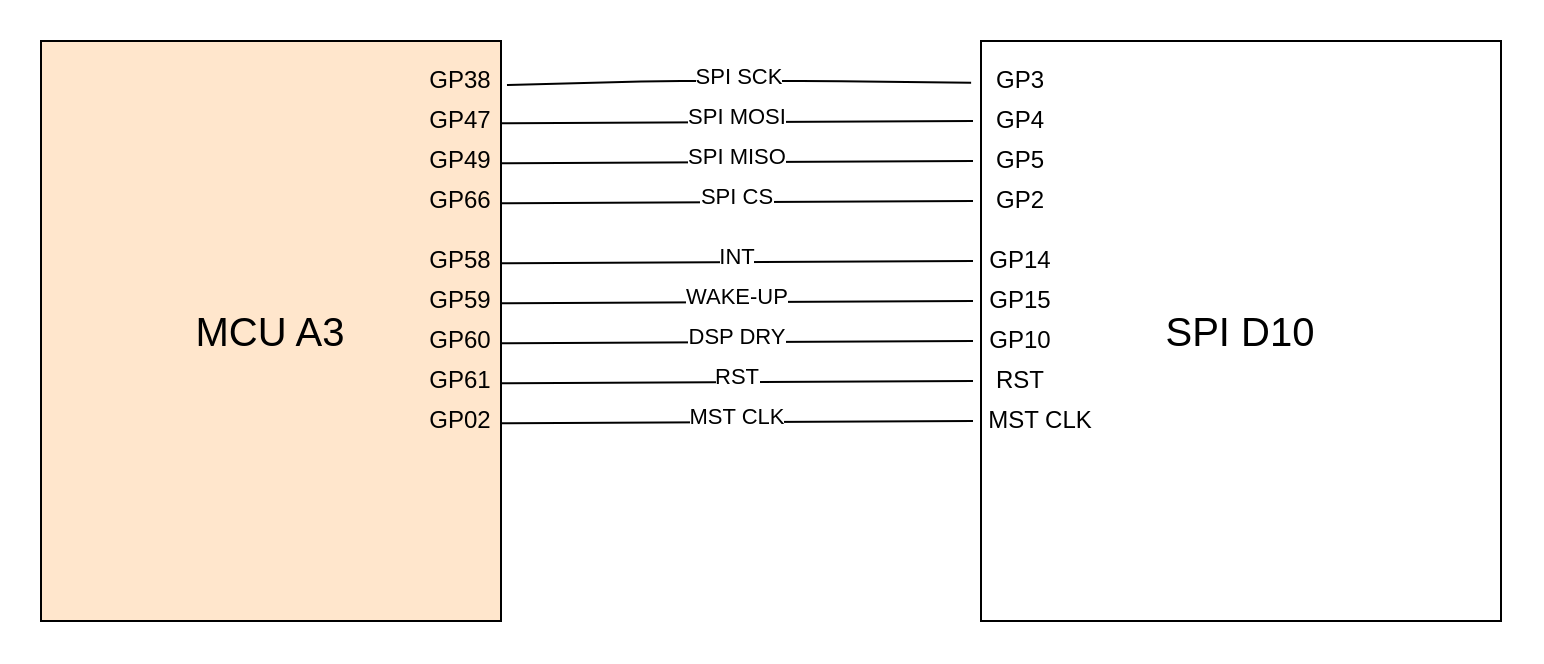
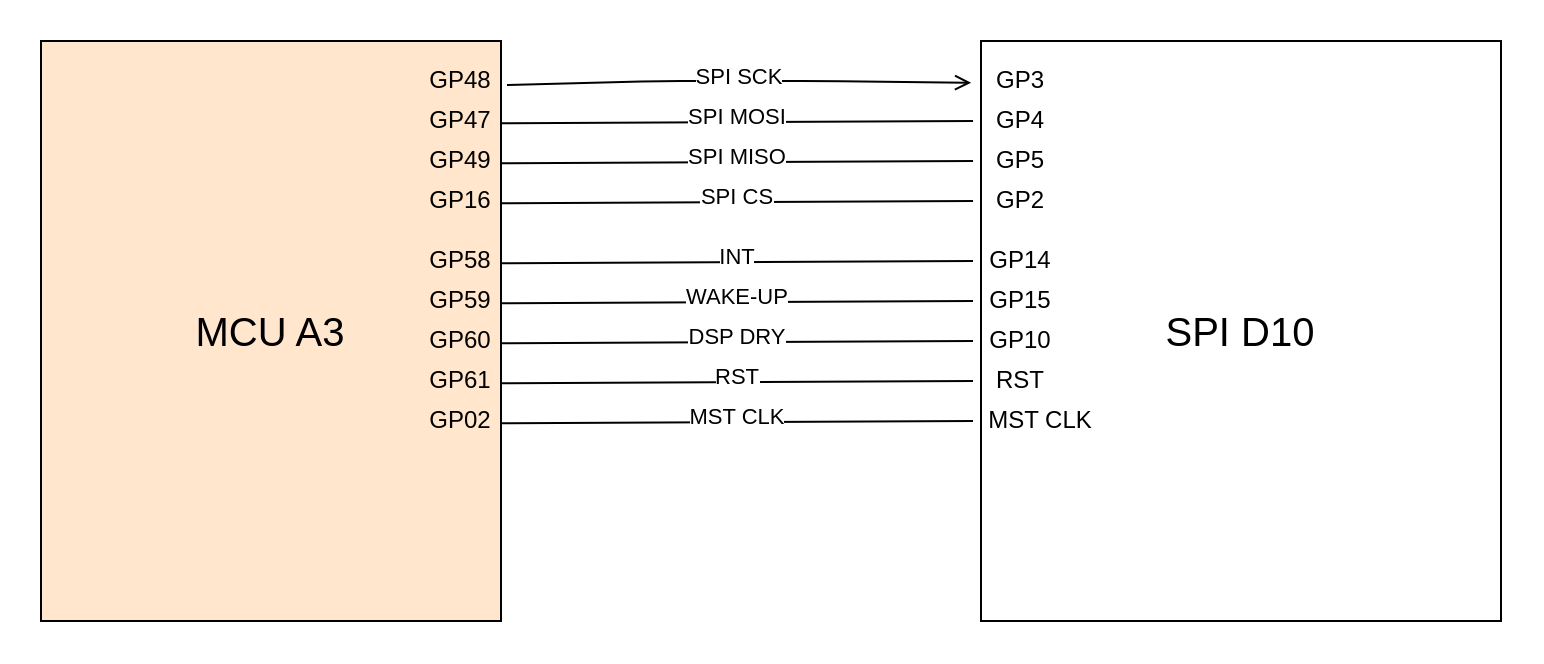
- <mxCell id="22" value="GP38" style="text;html=1;strokeColor=none;fillColor=none;align=center;verticalAlign=middle;whiteSpace=wrap;rounded=0;" vertex="1" parent="1"><mxGeometry x="210" y="30" width="40" height="20" as="geometry" /></mxCell>
+ <mxCell id="22" value="GP48" style="text;html=1;strokeColor=none;fillColor=none;align=center;verticalAlign=middle;whiteSpace=wrap;rounded=0;" vertex="1" parent="1"><mxGeometry x="210" y="30" width="40" height="20" as="geometry" /></mxCell>
- <mxCell id="4" value="" style="endArrow=none;html=1;exitX=1.013;exitY=0.076;exitDx=0;exitDy=0;exitPerimeter=0;entryX=-0.019;entryY=0.072;entryDx=0;entryDy=0;entryPerimeter=0;" edge="1" parent="1" source="2" target="3"><mxGeometry width="50" height="50" relative="1" as="geometry"><mxPoint x="270" y="47" as="sourcePoint" /><mxPoint x="460" y="40" as="targetPoint" /><Array as="points"><mxPoint x="330" y="40" /><mxPoint x="410" y="40" /></Array></mxGeometry></mxCell>
+ <mxCell id="4" value="" style="endArrow=open;html=1;exitX=1.013;exitY=0.076;exitDx=0;exitDy=0;exitPerimeter=0;entryX=-0.019;entryY=0.072;entryDx=0;entryDy=0;entryPerimeter=0;" edge="1" parent="1" source="2" target="3"><mxGeometry width="50" height="50" relative="1" as="geometry"><mxPoint x="270" y="47" as="sourcePoint" /><mxPoint x="460" y="40" as="targetPoint" /><Array as="points"><mxPoint x="330" y="40" /><mxPoint x="410" y="40" /></Array></mxGeometry></mxCell>
- <mxCell id="25" value="GP66" style="text;html=1;strokeColor=none;fillColor=none;align=center;verticalAlign=middle;whiteSpace=wrap;rounded=0;" vertex="1" parent="1"><mxGeometry x="210" y="90" width="40" height="20" as="geometry" /></mxCell>
+ <mxCell id="25" value="GP16" style="text;html=1;strokeColor=none;fillColor=none;align=center;verticalAlign=middle;whiteSpace=wrap;rounded=0;" vertex="1" parent="1"><mxGeometry x="210" y="90" width="40" height="20" as="geometry" /></mxCell>
